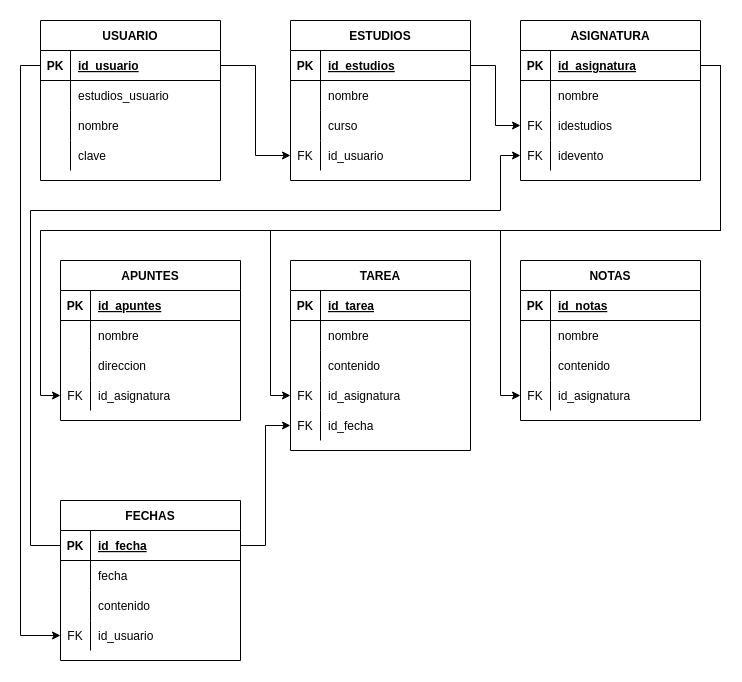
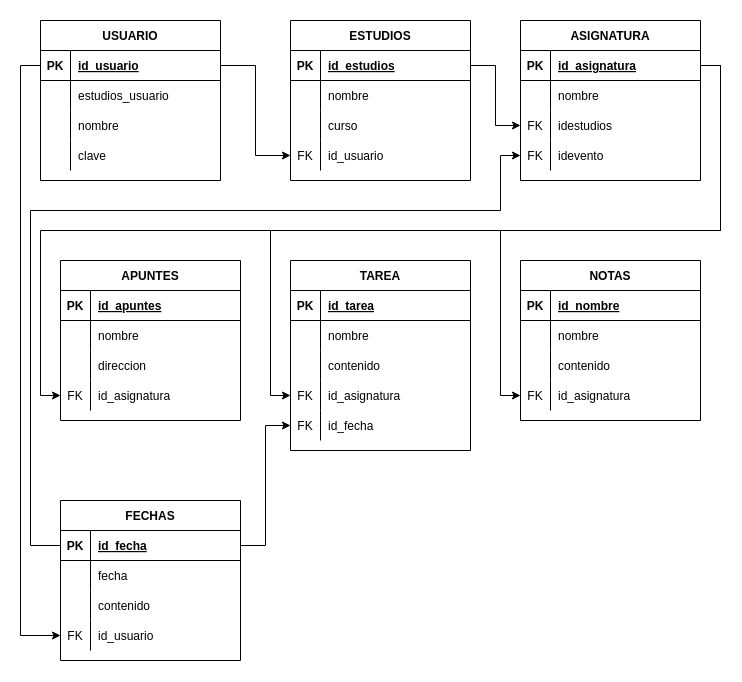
- <mxCell id="75" value="id_notas" style="shape=partialRectangle;connectable=0;fillColor=none;top=0;left=0;bottom=0;right=0;align=left;spacingLeft=6;fontStyle=5;overflow=hidden;" parent="73" vertex="1"><mxGeometry x="30" width="150" height="30" as="geometry"><mxRectangle width="150" height="30" as="alternateBounds" /></mxGeometry></mxCell>
+ <mxCell id="75" value="id_nombre" style="shape=partialRectangle;connectable=0;fillColor=none;top=0;left=0;bottom=0;right=0;align=left;spacingLeft=6;fontStyle=5;overflow=hidden;" parent="73" vertex="1"><mxGeometry x="30" width="150" height="30" as="geometry"><mxRectangle width="150" height="30" as="alternateBounds" /></mxGeometry></mxCell>
